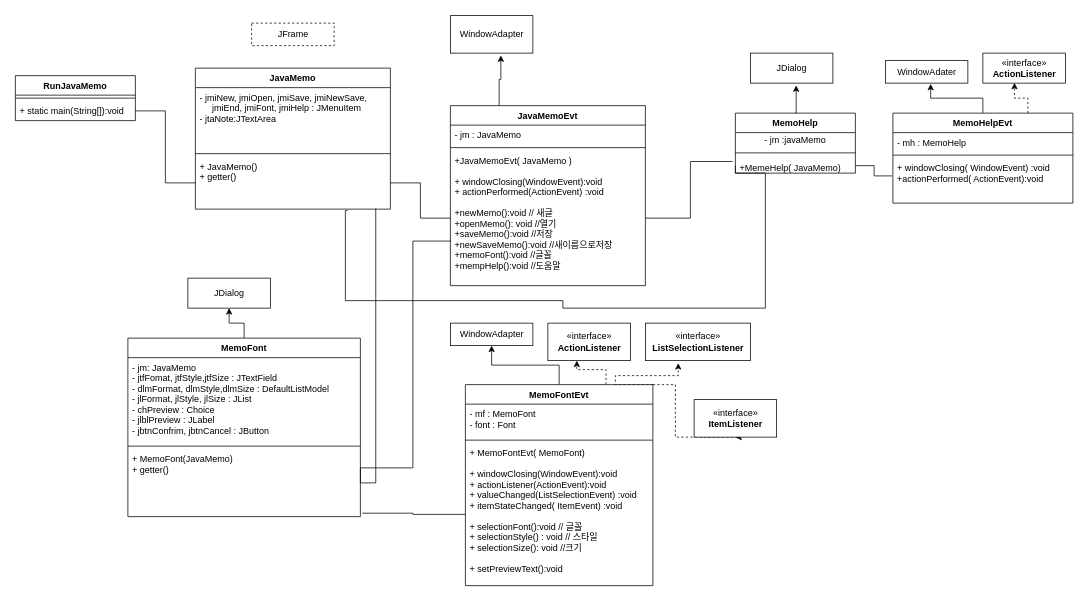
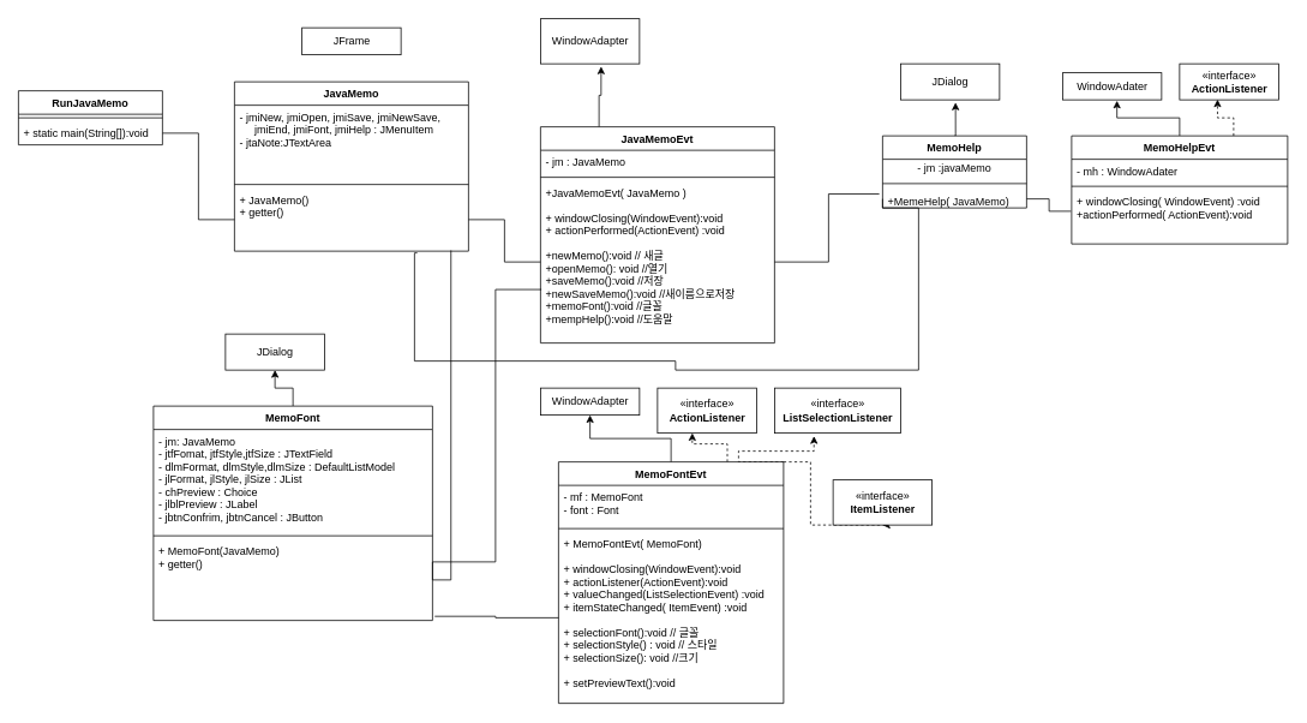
- <mxCell id="5" value="JFrame" style="html=1;dashed=1;" parent="1" vertex="1"><mxGeometry x="335" y="30" width="110" height="30" as="geometry" /></mxCell>
+ <mxCell id="5" value="JFrame" style="html=1;" parent="1" vertex="1"><mxGeometry x="335" y="30" width="110" height="30" as="geometry" /></mxCell>
- <mxCell id="52" value="- mh : MemoHelp" style="text;strokeColor=none;fillColor=none;align=left;verticalAlign=top;spacingLeft=4;spacingRight=4;overflow=hidden;rotatable=0;points=[[0,0.5],[1,0.5]];portConstraint=eastwest;" parent="51" vertex="1"><mxGeometry y="26" width="240" height="26" as="geometry" /></mxCell>
+ <mxCell id="52" value="- mh : WindowAdater" style="text;strokeColor=none;fillColor=none;align=left;verticalAlign=top;spacingLeft=4;spacingRight=4;overflow=hidden;rotatable=0;points=[[0,0.5],[1,0.5]];portConstraint=eastwest;" parent="51" vertex="1"><mxGeometry y="26" width="240" height="26" as="geometry" /></mxCell>
